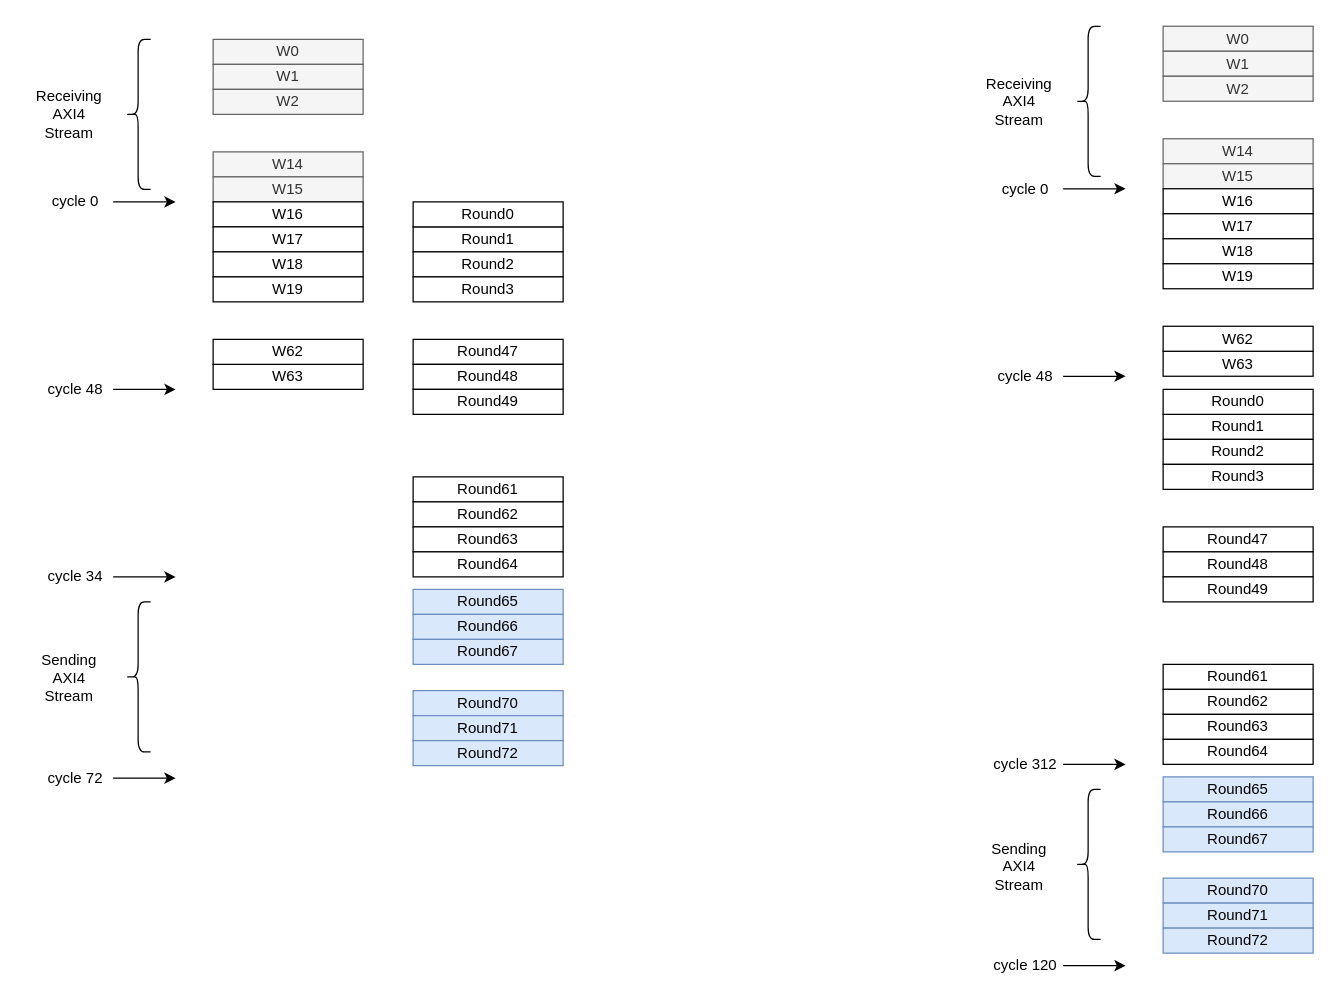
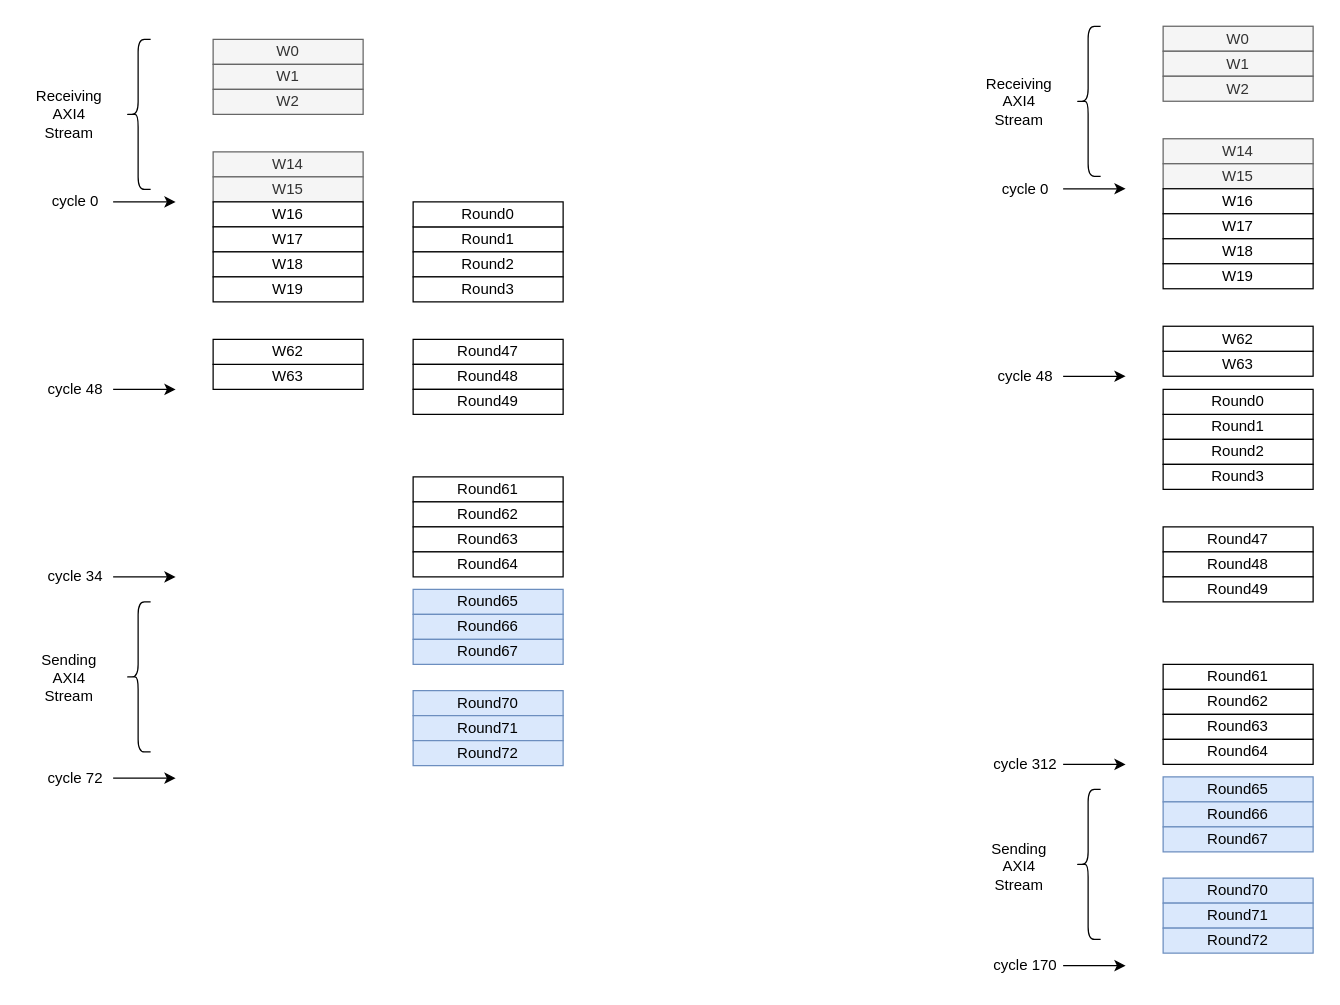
- <mxCell id="79" value="cycle 120" style="text;html=1;align=center;verticalAlign=middle;whiteSpace=wrap;rounded=0;" vertex="1" parent="1"><mxGeometry x="790" y="762" width="60" height="20" as="geometry" /></mxCell>
+ <mxCell id="79" value="cycle 170" style="text;html=1;align=center;verticalAlign=middle;whiteSpace=wrap;rounded=0;" vertex="1" parent="1"><mxGeometry x="790" y="762" width="60" height="20" as="geometry" /></mxCell>
